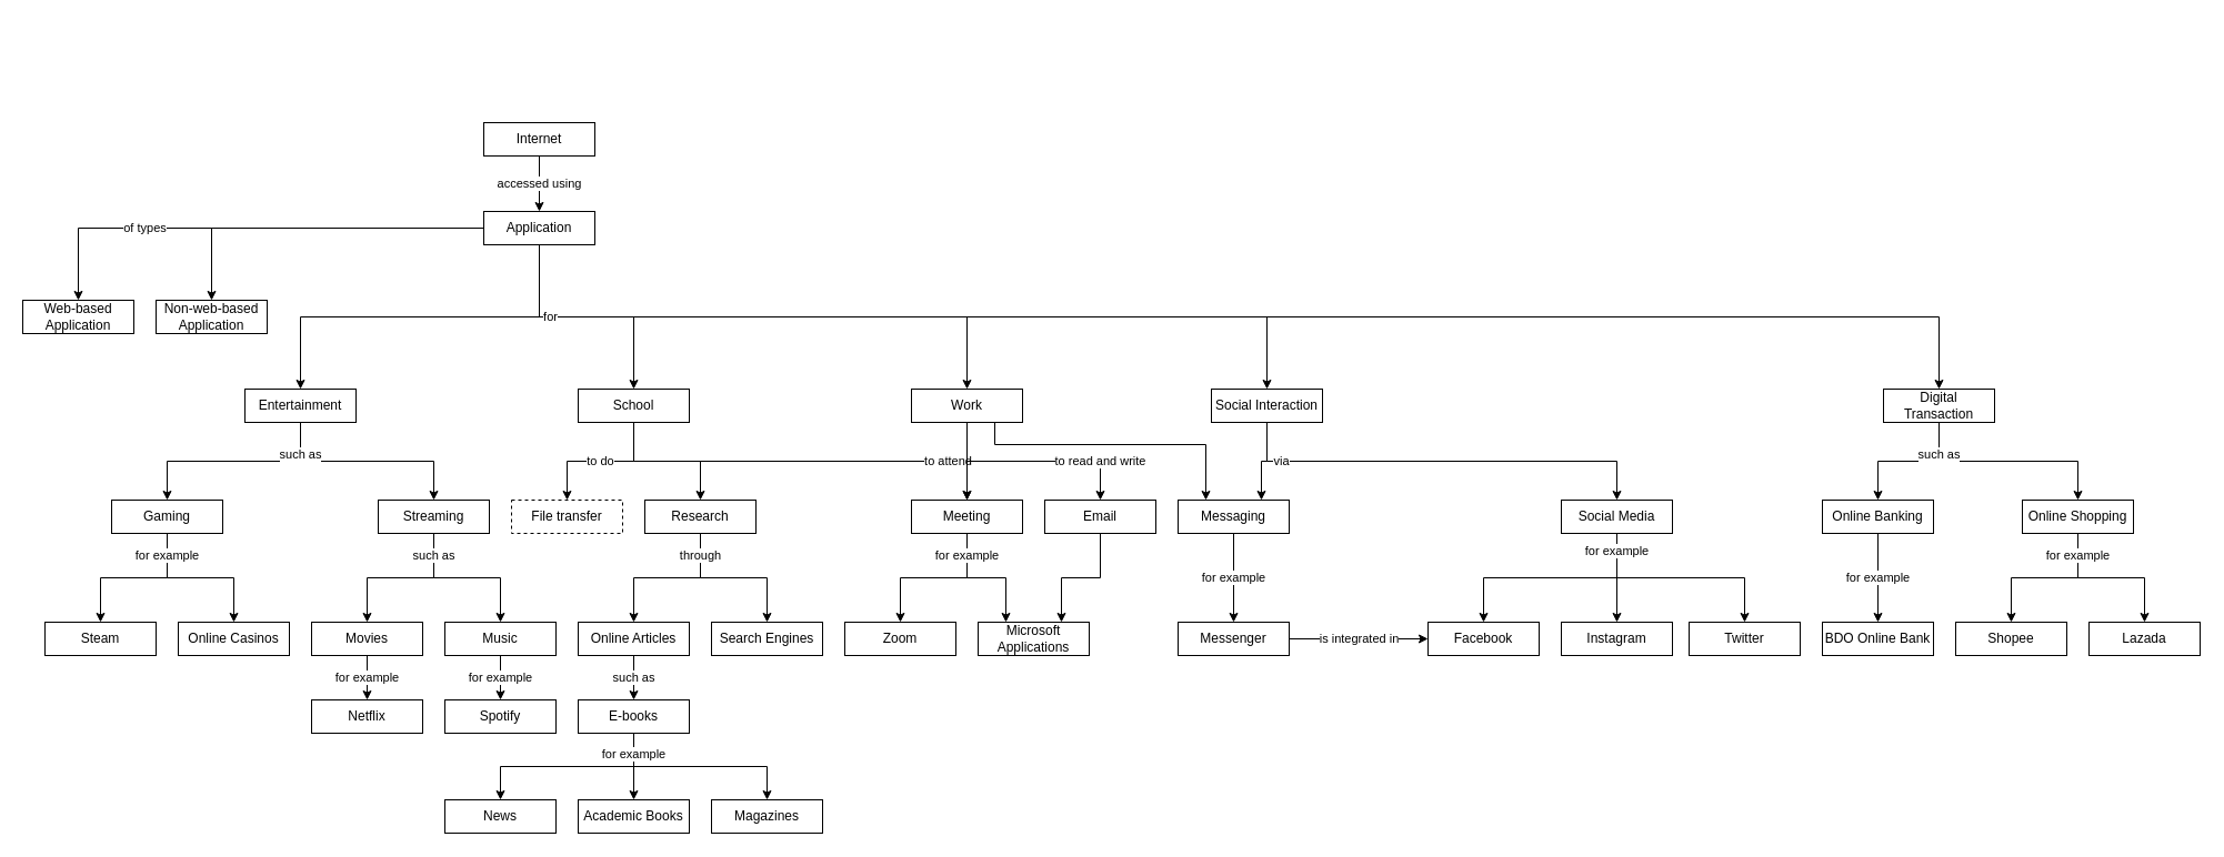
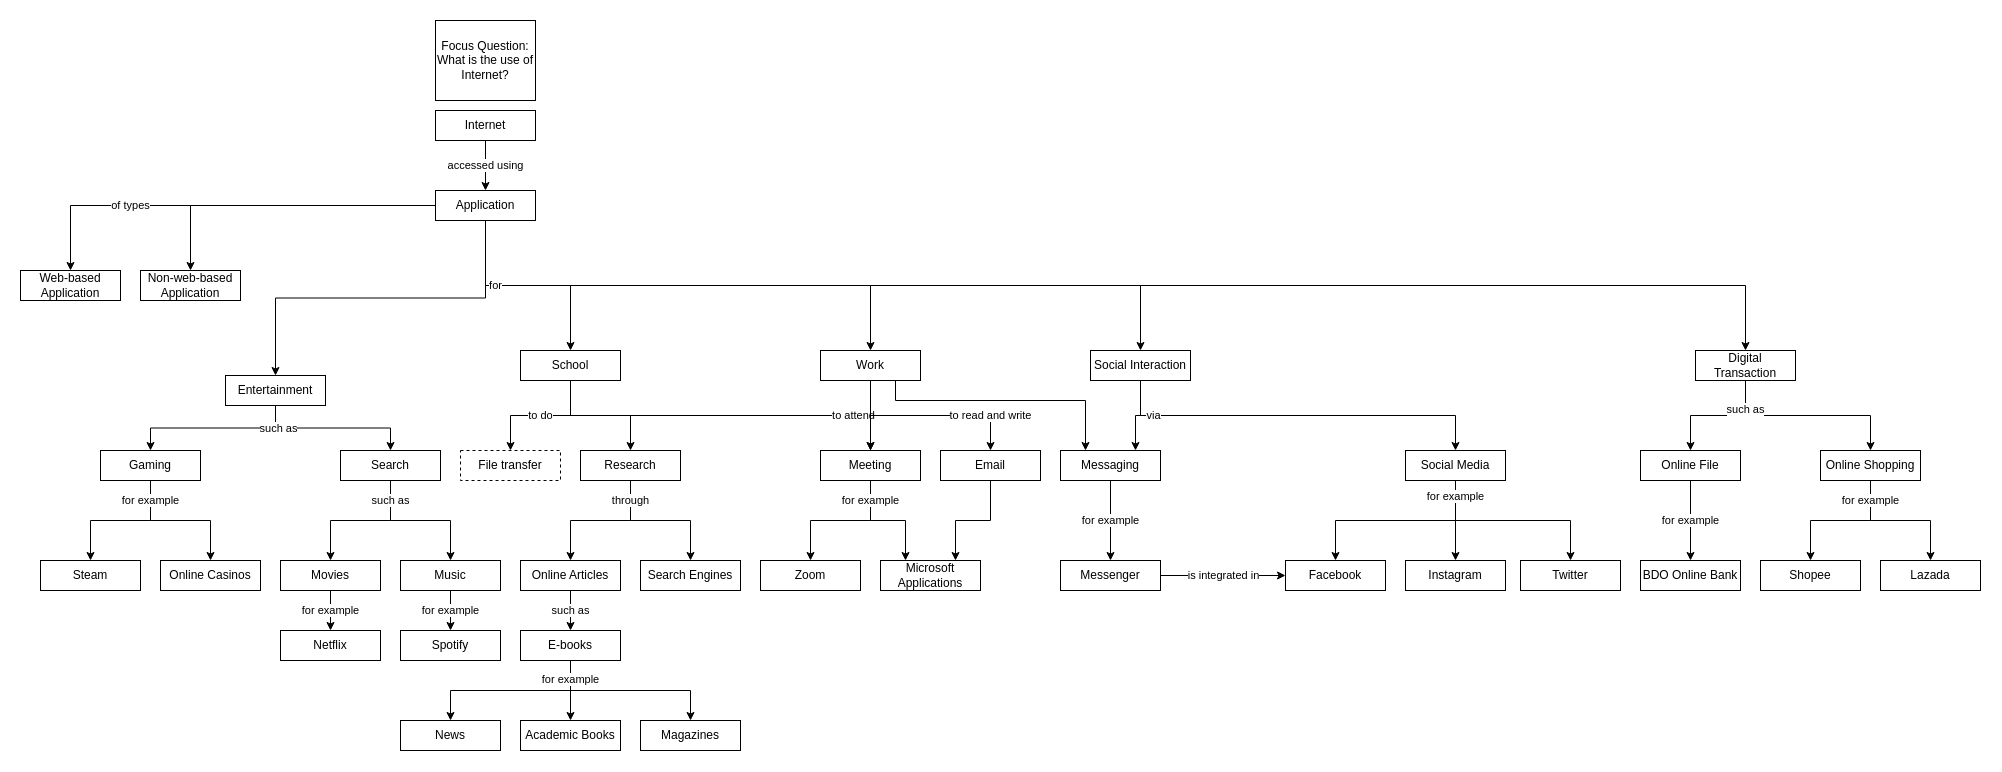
+ <mxCell id="4" value="Focus Question: What is the use of Internet?" style="rounded=0;whiteSpace=wrap;html=1;" vertex="1" parent="1"><mxGeometry x="435" y="20" width="100" height="80" as="geometry" /></mxCell>
- <mxCell id="17" value="Entertainment" style="rounded=0;whiteSpace=wrap;html=1;" vertex="1" parent="1"><mxGeometry x="220" y="350" width="100" height="30" as="geometry" /></mxCell>
+ <mxCell id="17" value="Entertainment" style="rounded=0;whiteSpace=wrap;html=1;" vertex="1" parent="1"><mxGeometry x="225" y="375" width="100" height="30" as="geometry" /></mxCell>
- <mxCell id="37" value="Streaming" style="rounded=0;whiteSpace=wrap;html=1;" vertex="1" parent="1"><mxGeometry x="340" y="450" width="100" height="30" as="geometry" /></mxCell>
+ <mxCell id="37" value="Search" style="rounded=0;whiteSpace=wrap;html=1;" vertex="1" parent="1"><mxGeometry x="340" y="450" width="100" height="30" as="geometry" /></mxCell>
- <mxCell id="50" value="Online Banking" style="rounded=0;whiteSpace=wrap;html=1;" vertex="1" parent="1"><mxGeometry x="1640" y="450" width="100" height="30" as="geometry" /></mxCell>
+ <mxCell id="50" value="Online File" style="rounded=0;whiteSpace=wrap;html=1;" vertex="1" parent="1"><mxGeometry x="1640" y="450" width="100" height="30" as="geometry" /></mxCell>
